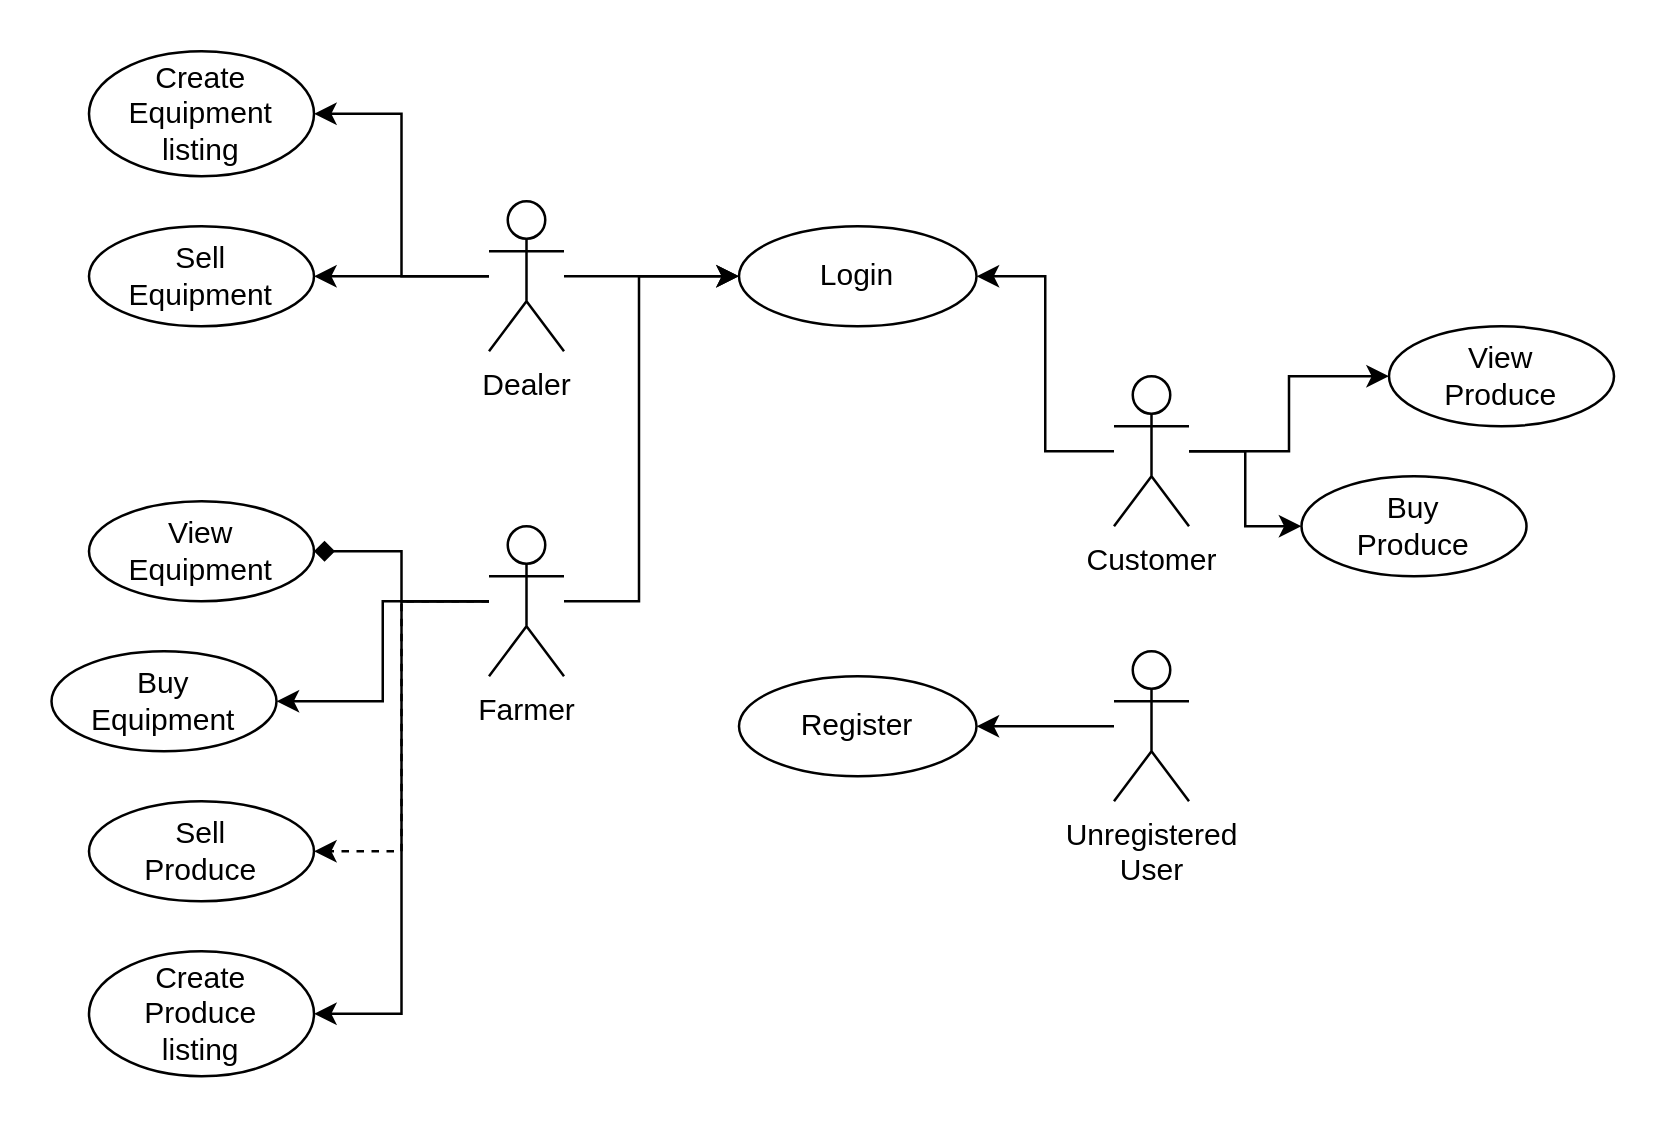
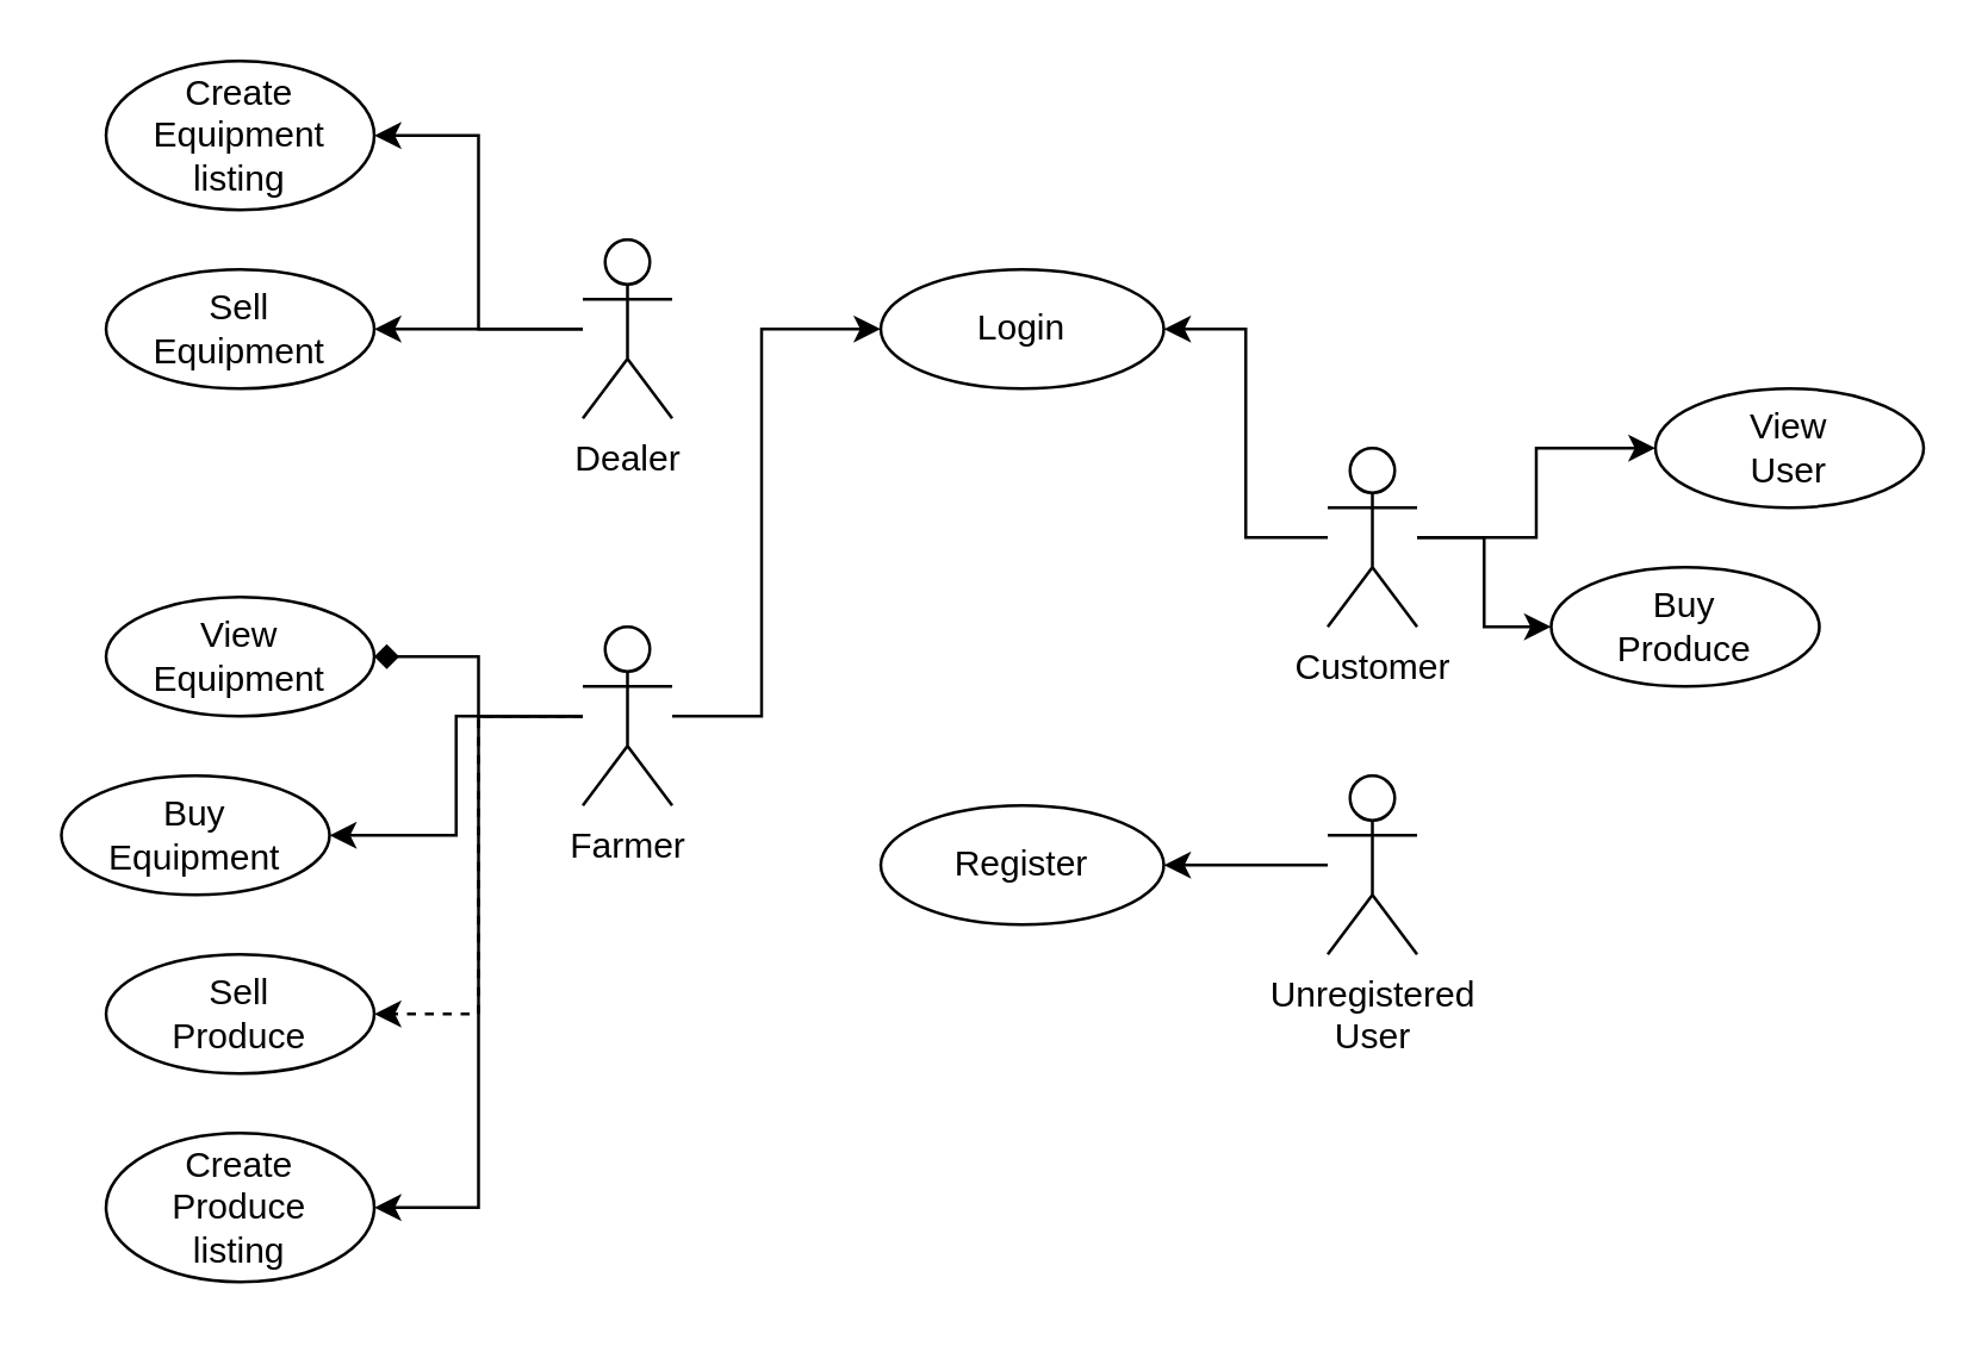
- <mxCell id="8" style="edgeStyle=orthogonalEdgeStyle;rounded=0;orthogonalLoop=1;jettySize=auto;html=1;entryX=0;entryY=0.5;entryDx=0;entryDy=0;" edge="1" parent="1" source="11" target="18"><mxGeometry relative="1" as="geometry" /></mxCell>
- <mxCell id="20" value="View&lt;br&gt;Produce" style="ellipse;whiteSpace=wrap;html=1;" vertex="1" parent="1"><mxGeometry x="555" y="130" width="90" height="40" as="geometry" /></mxCell>
+ <mxCell id="20" value="View&lt;br&gt;User" style="ellipse;whiteSpace=wrap;html=1;" vertex="1" parent="1"><mxGeometry x="555" y="130" width="90" height="40" as="geometry" /></mxCell>
